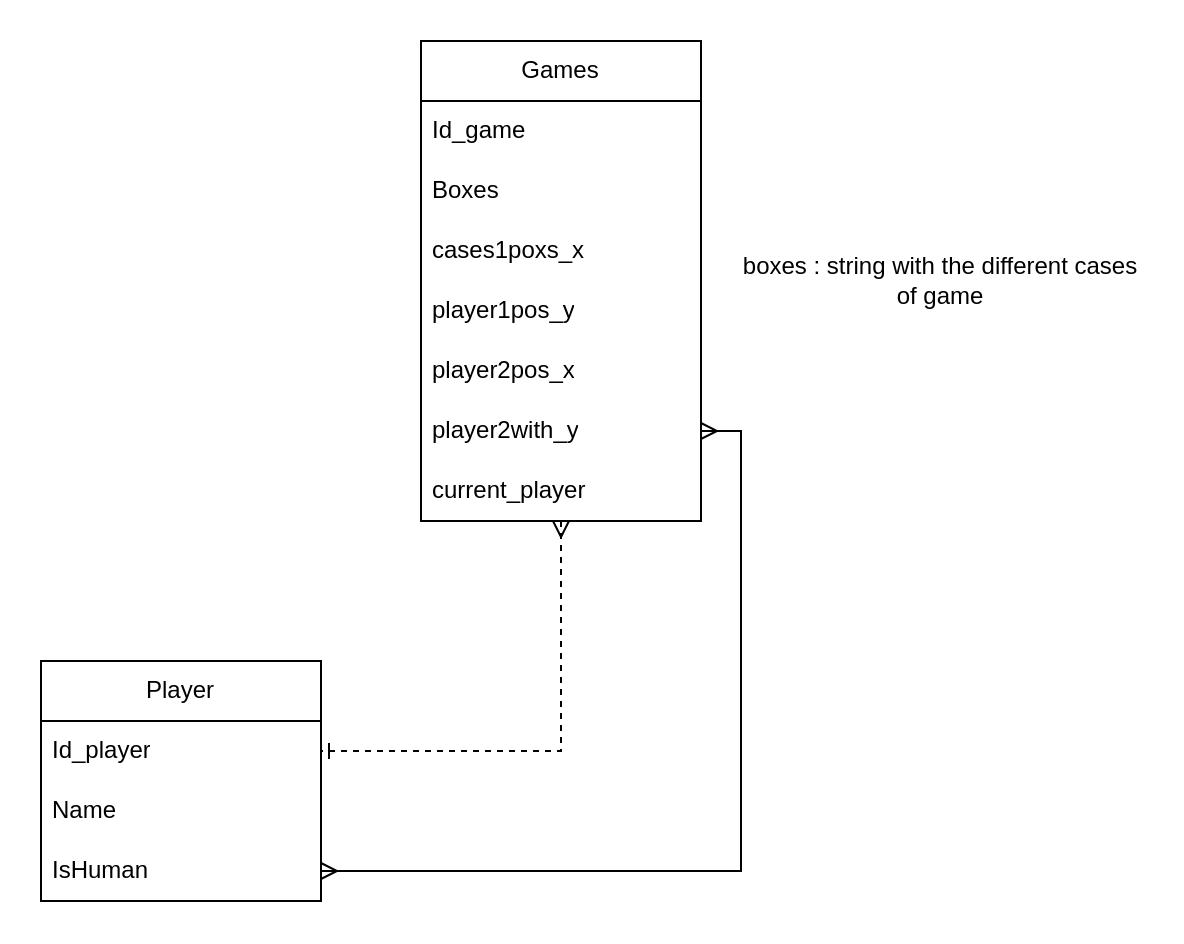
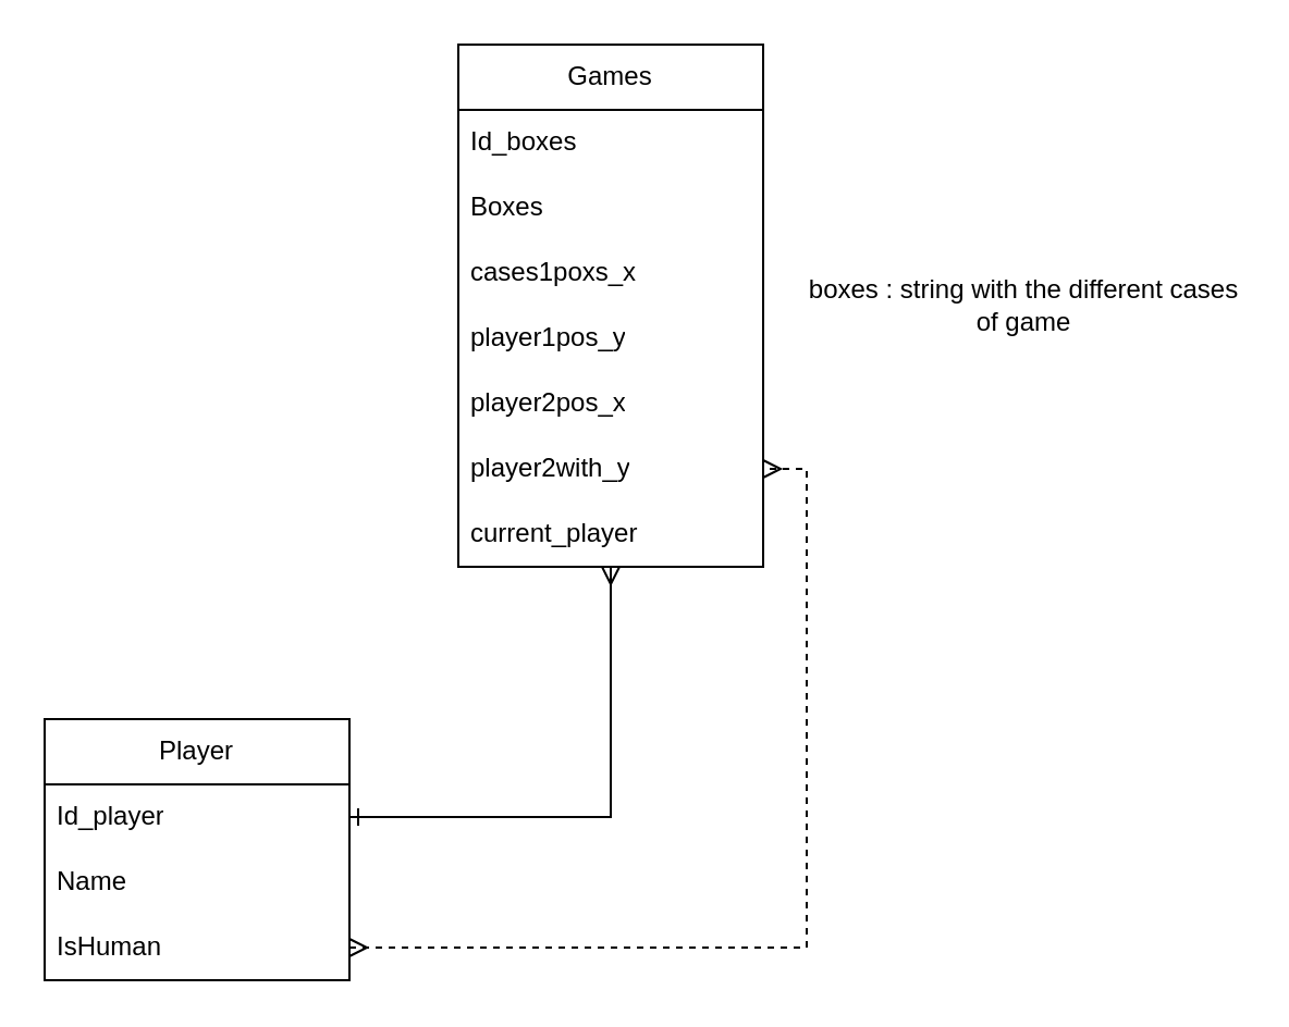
- <mxCell id="8" value="Id_game" style="text;strokeColor=none;fillColor=none;align=left;verticalAlign=middle;spacingLeft=4;spacingRight=4;overflow=hidden;points=[[0,0.5],[1,0.5]];portConstraint=eastwest;rotatable=0;whiteSpace=wrap;html=1;" vertex="1" parent="7"><mxGeometry y="30" width="140" height="30" as="geometry" /></mxCell>
+ <mxCell id="8" value="Id_boxes" style="text;strokeColor=none;fillColor=none;align=left;verticalAlign=middle;spacingLeft=4;spacingRight=4;overflow=hidden;points=[[0,0.5],[1,0.5]];portConstraint=eastwest;rotatable=0;whiteSpace=wrap;html=1;" vertex="1" parent="7"><mxGeometry y="30" width="140" height="30" as="geometry" /></mxCell>
- <mxCell id="6" style="edgeStyle=orthogonalEdgeStyle;rounded=0;orthogonalLoop=1;jettySize=auto;html=1;entryX=1;entryY=0.5;entryDx=0;entryDy=0;endArrow=ERone;endFill=0;startArrow=ERmany;startFill=0;dashed=1;" edge="1" parent="1" source="7" target="3"><mxGeometry relative="1" as="geometry" /></mxCell>
+ <mxCell id="6" style="edgeStyle=orthogonalEdgeStyle;rounded=0;orthogonalLoop=1;jettySize=auto;html=1;entryX=1;entryY=0.5;entryDx=0;entryDy=0;endArrow=ERone;endFill=0;startArrow=ERmany;startFill=0;" edge="1" parent="1" source="7" target="3"><mxGeometry relative="1" as="geometry" /></mxCell>
- <mxCell id="15" style="edgeStyle=orthogonalEdgeStyle;rounded=0;orthogonalLoop=1;jettySize=auto;html=1;exitX=1;exitY=0.5;exitDx=0;exitDy=0;entryX=1;entryY=0.5;entryDx=0;entryDy=0;endArrow=ERmany;endFill=0;startArrow=ERmany;startFill=0;" edge="1" parent="1" source="5" target="13"><mxGeometry relative="1" as="geometry" /></mxCell>
+ <mxCell id="15" style="edgeStyle=orthogonalEdgeStyle;rounded=0;orthogonalLoop=1;jettySize=auto;html=1;exitX=1;exitY=0.5;exitDx=0;exitDy=0;entryX=1;entryY=0.5;entryDx=0;entryDy=0;endArrow=ERmany;endFill=0;startArrow=ERmany;startFill=0;dashed=1;" edge="1" parent="1" source="5" target="13"><mxGeometry relative="1" as="geometry" /></mxCell>
